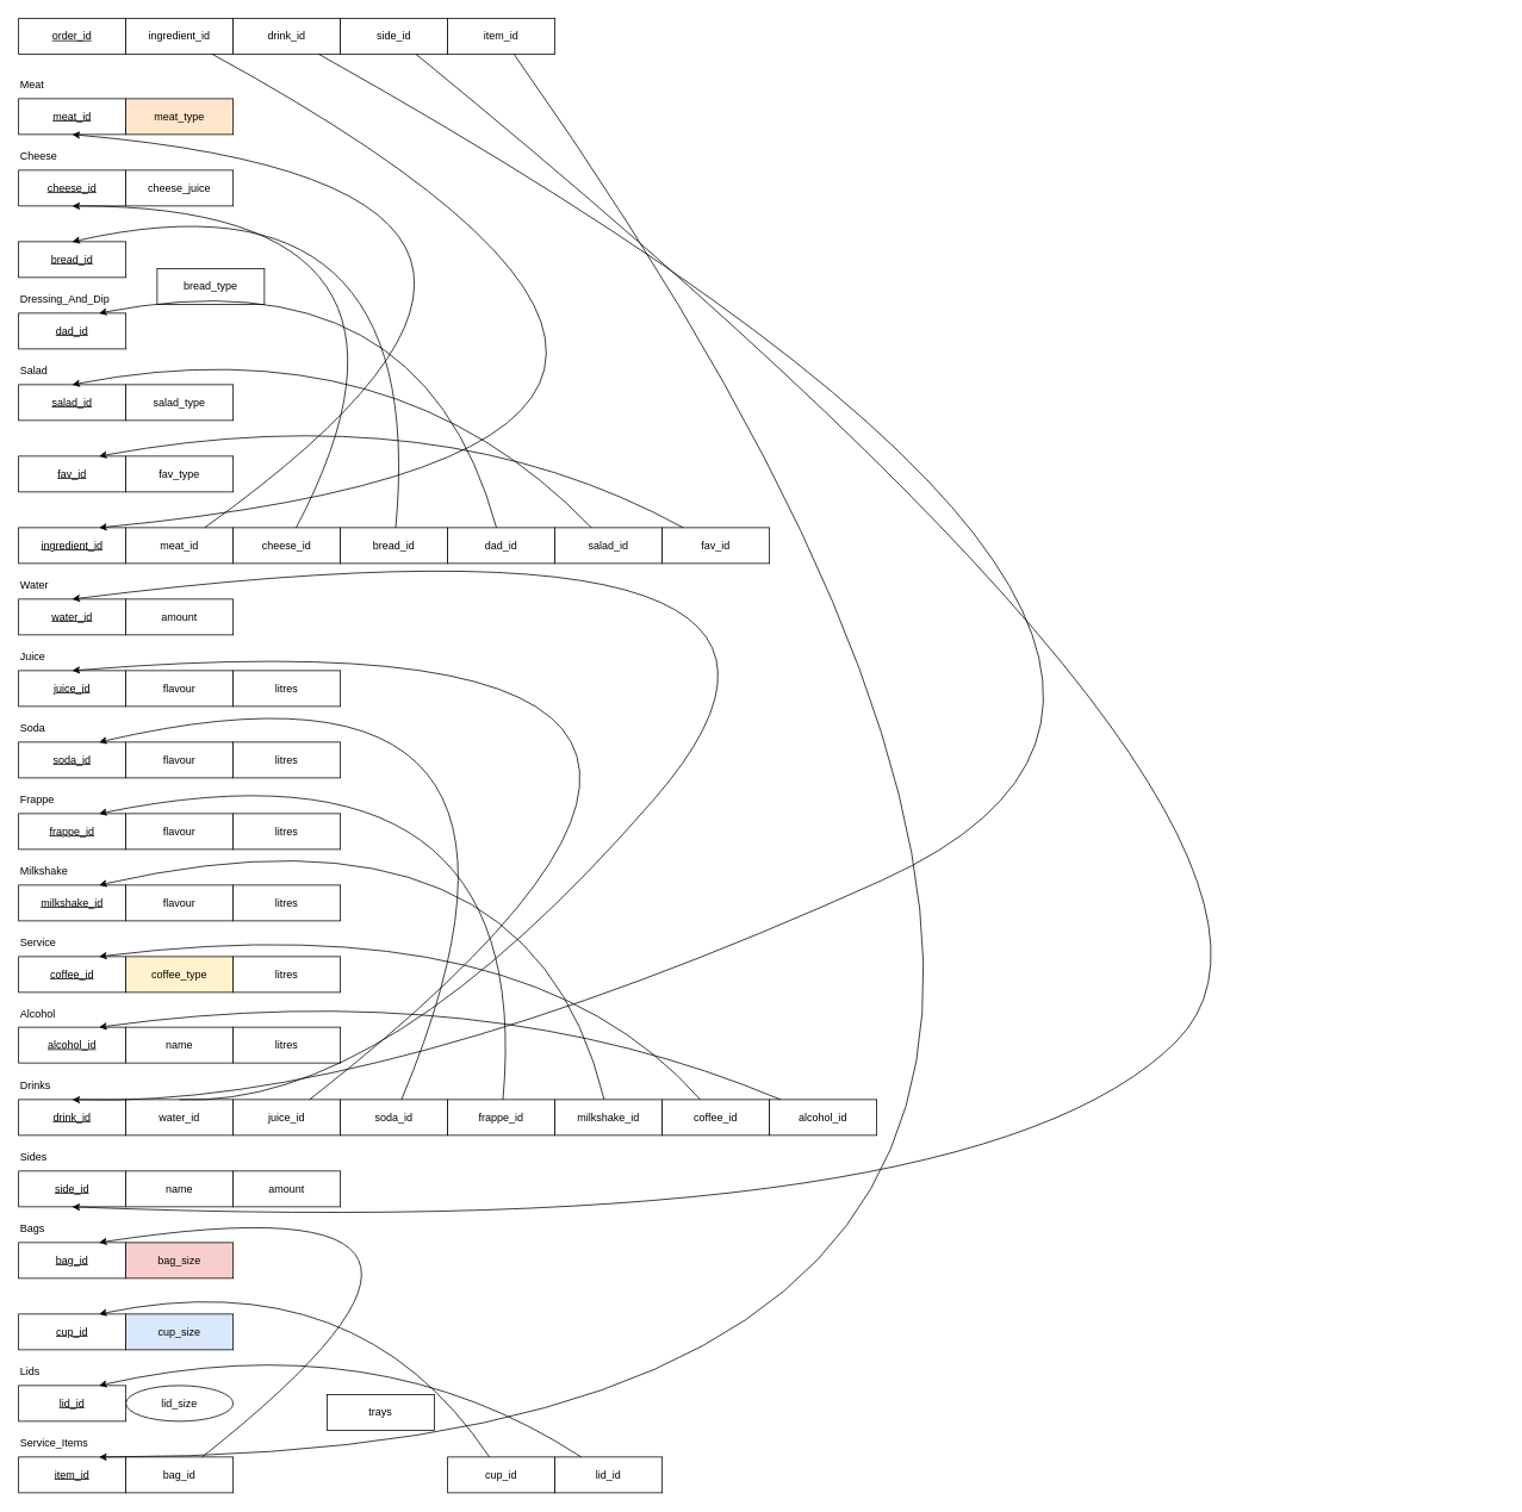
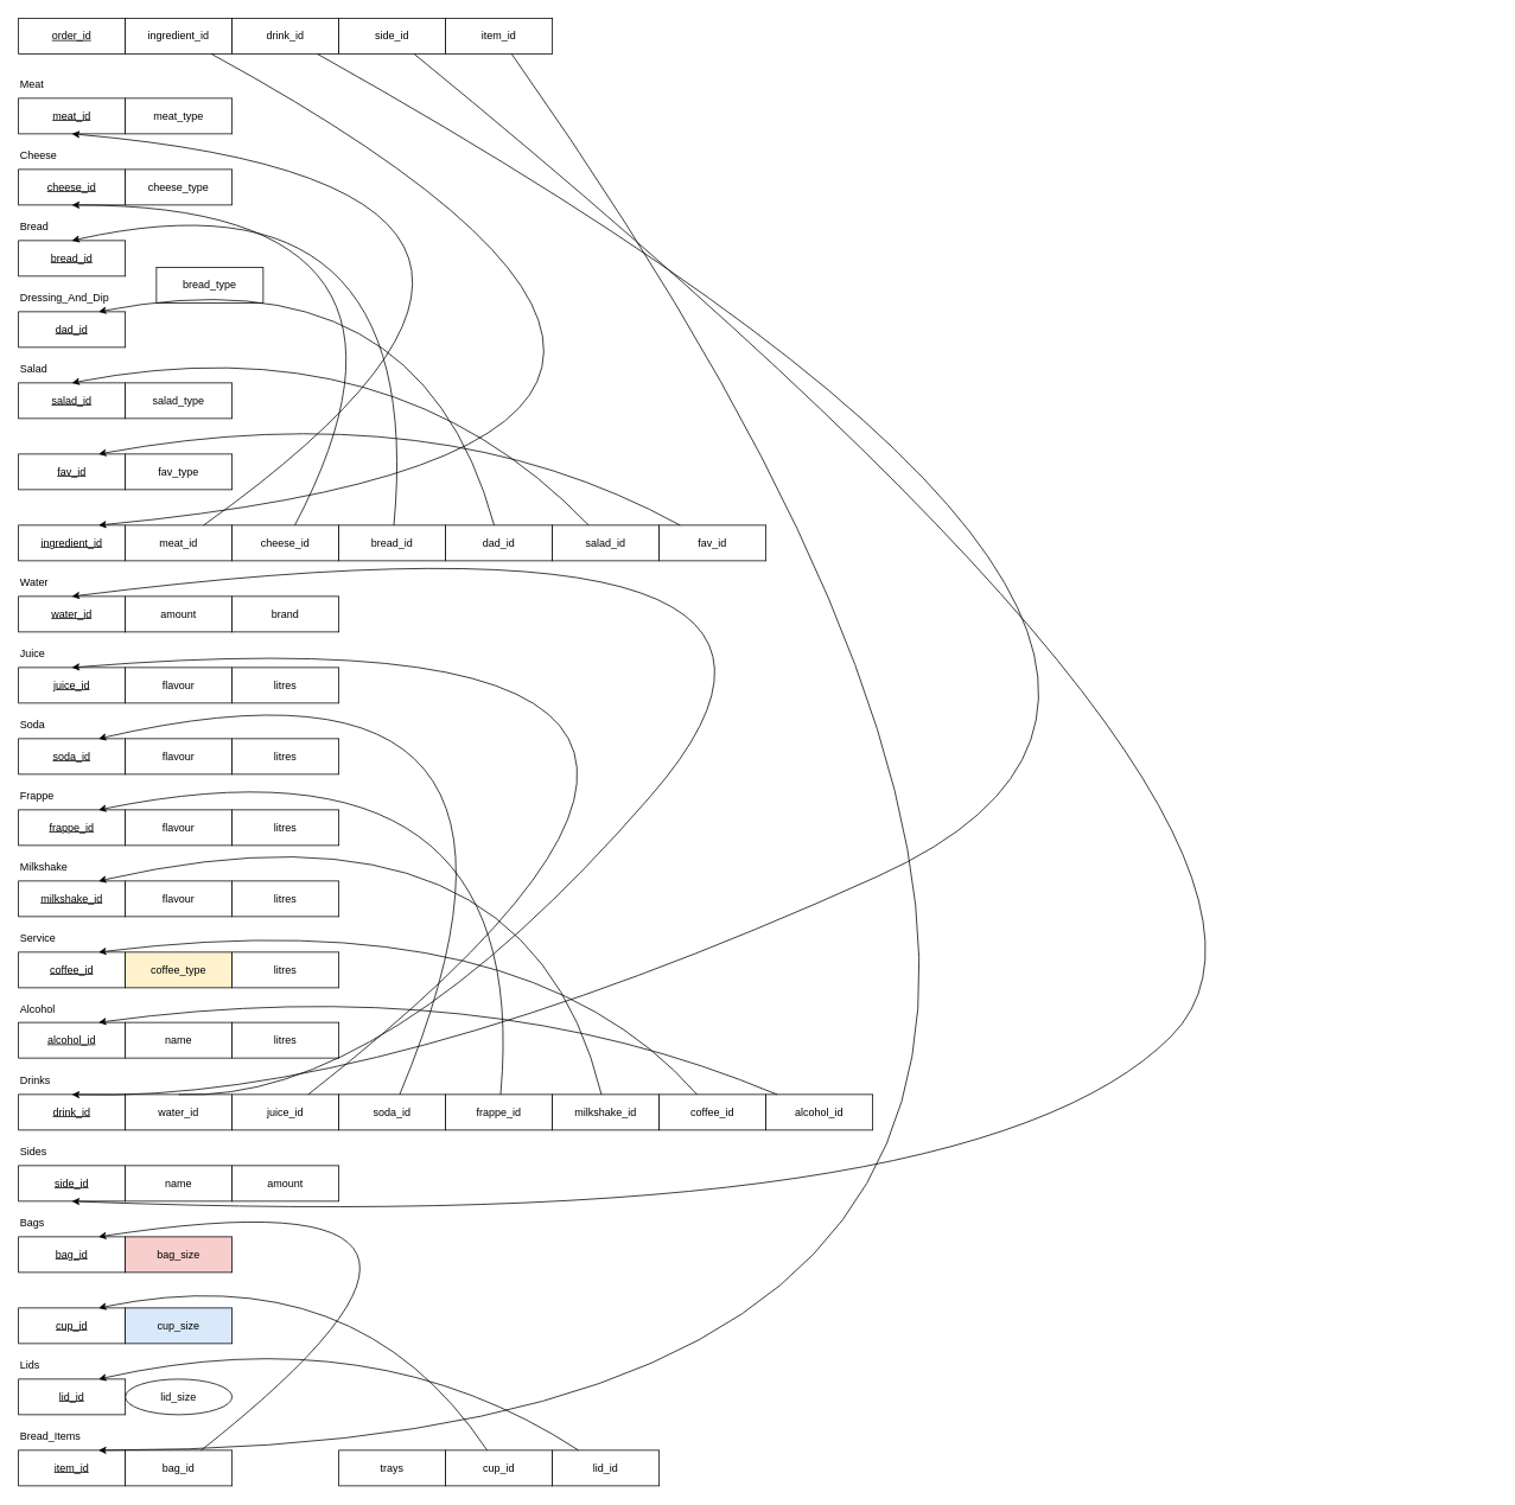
- <mxCell id="8" value="meat_type" style="rounded=0;whiteSpace=wrap;html=1;fillColor=#ffe6cc;" parent="1" vertex="1"><mxGeometry x="140" y="110" width="120" height="40" as="geometry" /></mxCell>
+ <mxCell id="8" value="meat_type" style="rounded=0;whiteSpace=wrap;html=1;" parent="1" vertex="1"><mxGeometry x="140" y="110" width="120" height="40" as="geometry" /></mxCell>
- <mxCell id="11" value="cheese_juice" style="rounded=0;whiteSpace=wrap;html=1;" parent="1" vertex="1"><mxGeometry x="140" y="190" width="120" height="40" as="geometry" /></mxCell>
+ <mxCell id="11" value="cheese_type" style="rounded=0;whiteSpace=wrap;html=1;" parent="1" vertex="1"><mxGeometry x="140" y="190" width="120" height="40" as="geometry" /></mxCell>
+ <mxCell id="15" value="Bread" style="text;strokeColor=none;align=left;fillColor=none;html=1;verticalAlign=middle;whiteSpace=wrap;rounded=0;" parent="1" vertex="1"><mxGeometry x="20" y="240" width="60" height="30" as="geometry" /></mxCell>
+ <mxCell id="36" value="brand" style="rounded=0;whiteSpace=wrap;html=1;" parent="1" vertex="1"><mxGeometry x="260" y="670" width="120" height="40" as="geometry" /></mxCell>
- <mxCell id="74" value="trays" style="rounded=0;whiteSpace=wrap;html=1;" parent="1" vertex="1"><mxGeometry x="365" y="1560" width="120" height="40" as="geometry" /></mxCell>
+ <mxCell id="74" value="trays" style="rounded=0;whiteSpace=wrap;html=1;" parent="1" vertex="1"><mxGeometry x="380" y="1630" width="120" height="40" as="geometry" /></mxCell>
- <mxCell id="73" value="Service_Items" style="text;strokeColor=none;align=left;fillColor=none;html=1;verticalAlign=middle;whiteSpace=wrap;rounded=0;" parent="1" vertex="1"><mxGeometry x="20" y="1600" width="60" height="30" as="geometry" /></mxCell>
+ <mxCell id="73" value="Bread_Items" style="text;strokeColor=none;align=left;fillColor=none;html=1;verticalAlign=middle;whiteSpace=wrap;rounded=0;" parent="1" vertex="1"><mxGeometry x="20" y="1600" width="60" height="30" as="geometry" /></mxCell>
